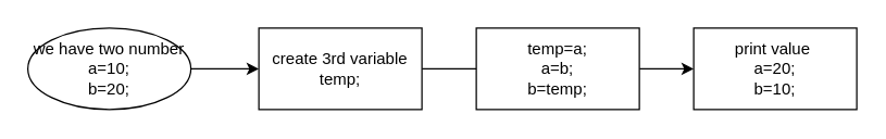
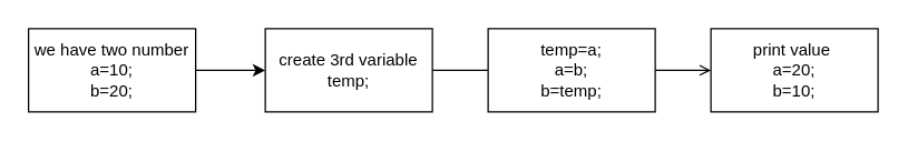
- <mxCell id="3" value="we have two number&lt;br&gt;a=10;&lt;br&gt;b=20;" style="ellipse;whiteSpace=wrap;html=1;" vertex="1" parent="1"><mxGeometry x="20" y="20" width="120" height="60" as="geometry" /></mxCell>
+ <mxCell id="3" value="we have two number&lt;br&gt;a=10;&lt;br&gt;b=20;" style="rounded=0;whiteSpace=wrap;html=1;" vertex="1" parent="1"><mxGeometry x="20" y="20" width="120" height="60" as="geometry" /></mxCell>
- <mxCell id="6" value="" style="edgeStyle=orthogonalEdgeStyle;rounded=0;orthogonalLoop=1;jettySize=auto;html=1;" edge="1" parent="1" source="7" target="8"><mxGeometry relative="1" as="geometry" /></mxCell>
+ <mxCell id="6" value="" style="edgeStyle=orthogonalEdgeStyle;rounded=0;orthogonalLoop=1;jettySize=auto;html=1;endArrow=open;" edge="1" parent="1" source="7" target="8"><mxGeometry relative="1" as="geometry" /></mxCell>
